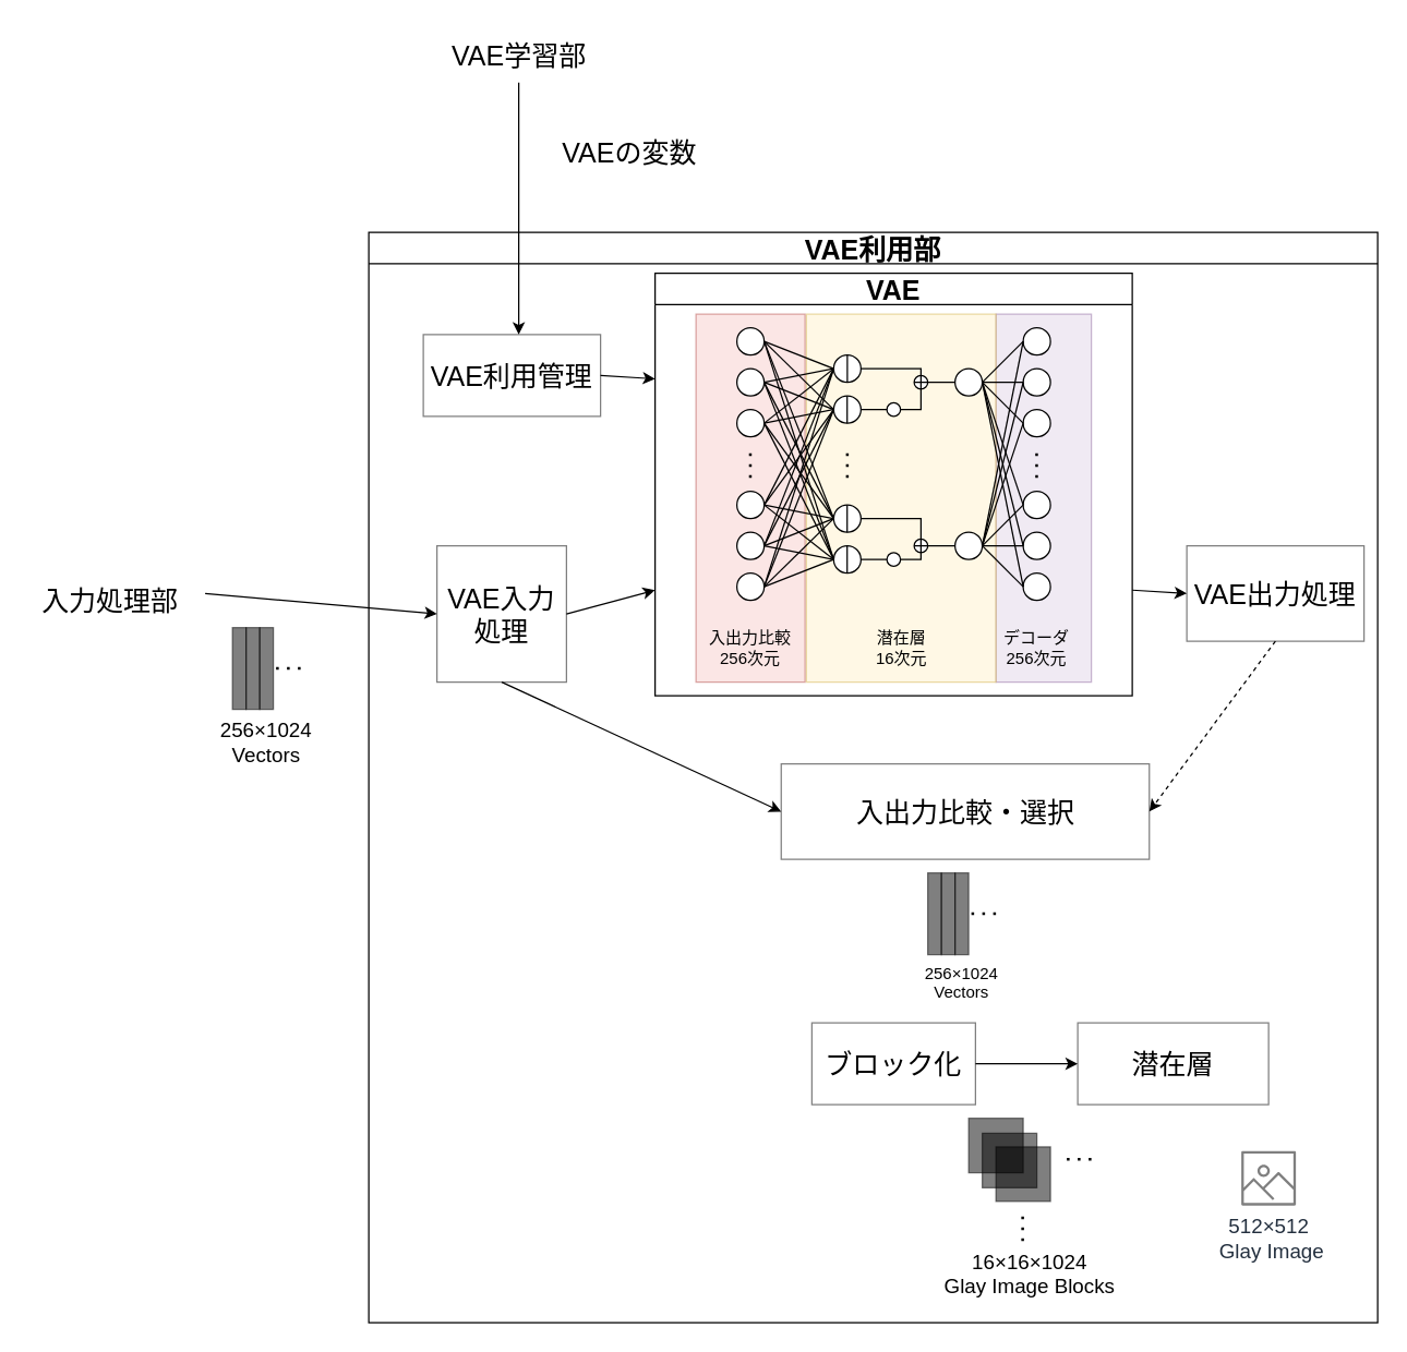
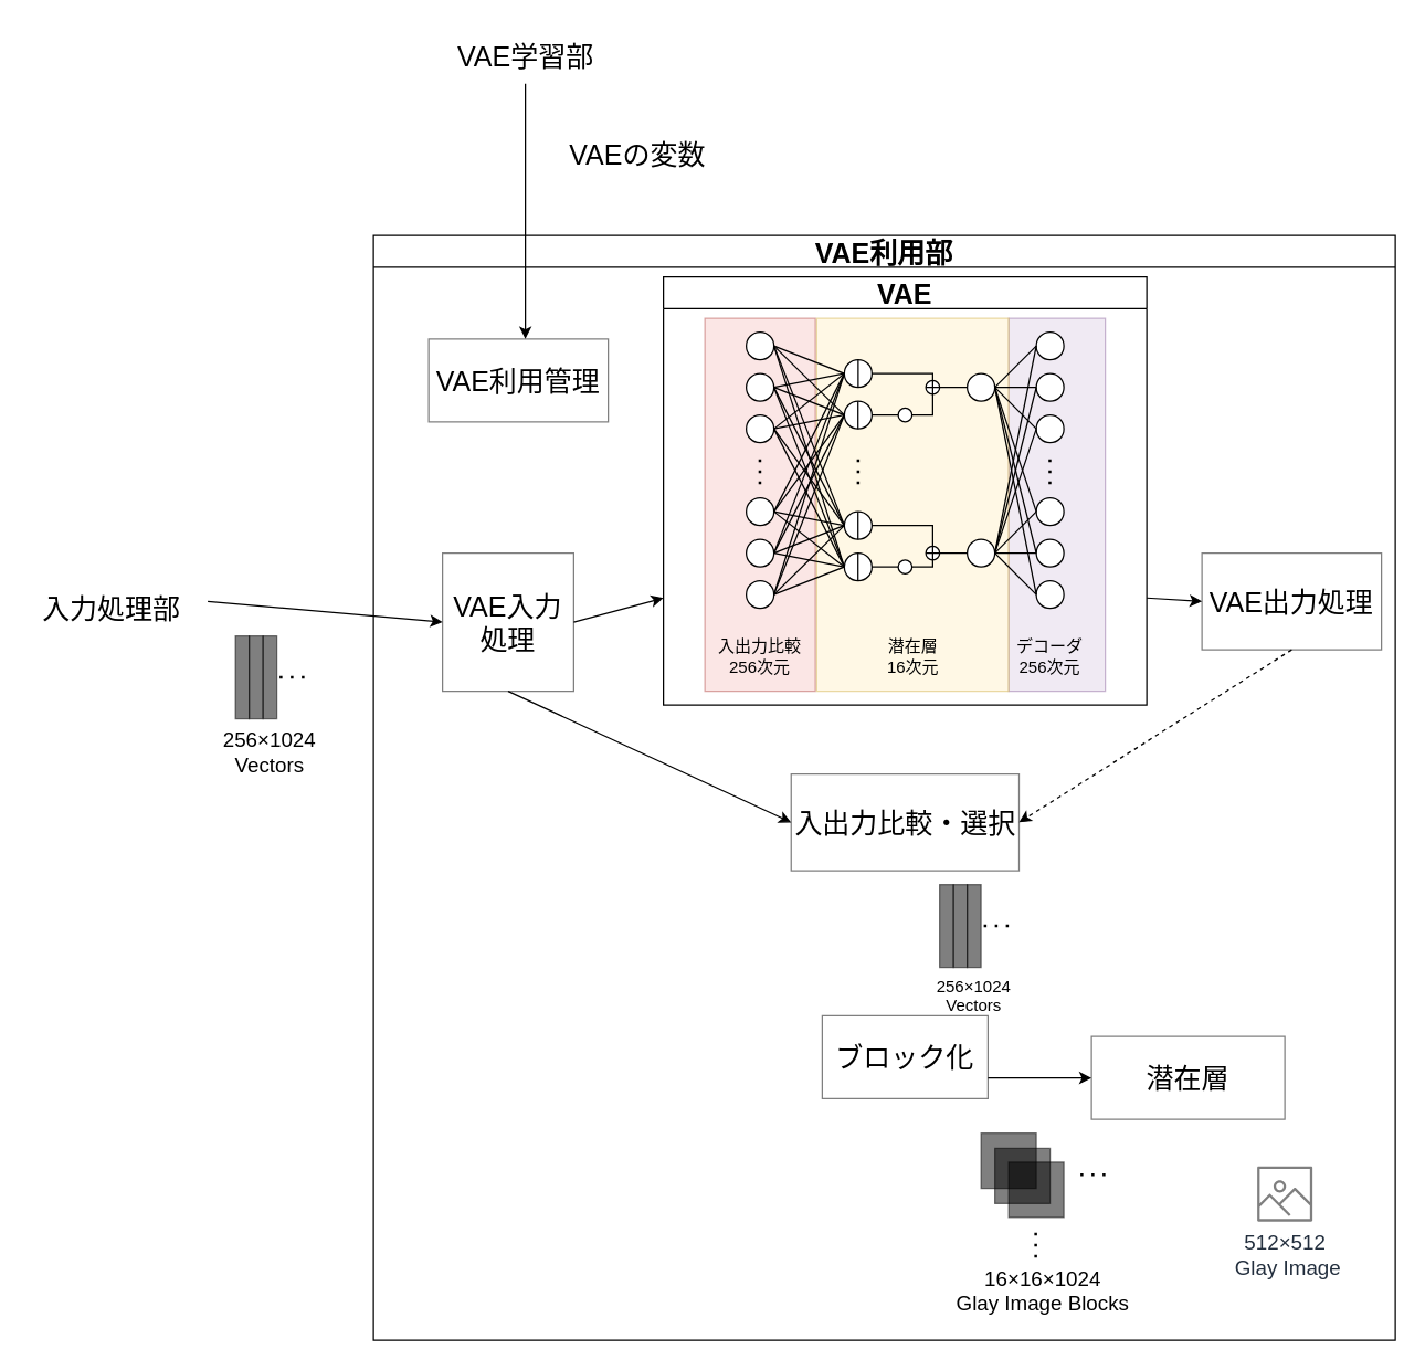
- <mxCell id="90" style="edgeStyle=none;html=1;exitX=1;exitY=0.5;exitDx=0;exitDy=0;entryX=0;entryY=0.25;entryDx=0;entryDy=0;startArrow=none;startFill=0;endArrow=classic;endFill=1;" parent="2" source="91" target="4" edge="1"><mxGeometry relative="1" as="geometry" /></mxCell>
- <mxCell id="94" value="&lt;font style=&quot;font-size: 20px;&quot;&gt;入出力比較・選択&lt;/font&gt;" style="rounded=0;whiteSpace=wrap;html=1;fillColor=none;gradientColor=none;opacity=50;" parent="2" vertex="1"><mxGeometry x="302.5" y="390" width="270" height="70" as="geometry" /></mxCell>
+ <mxCell id="94" value="&lt;font style=&quot;font-size: 20px;&quot;&gt;入出力比較・選択&lt;/font&gt;" style="rounded=0;whiteSpace=wrap;html=1;fillColor=none;gradientColor=none;opacity=50;" parent="2" vertex="1"><mxGeometry x="302.5" y="390" width="165" height="70" as="geometry" /></mxCell>
- <mxCell id="95" value="&lt;font style=&quot;font-size: 20px;&quot;&gt;ブロック化&lt;/font&gt;" style="rounded=0;whiteSpace=wrap;html=1;fillColor=none;gradientColor=none;opacity=50;" parent="2" vertex="1"><mxGeometry x="325" y="580" width="120" height="60" as="geometry" /></mxCell>
+ <mxCell id="95" value="&lt;font style=&quot;font-size: 20px;&quot;&gt;ブロック化&lt;/font&gt;" style="rounded=0;whiteSpace=wrap;html=1;fillColor=none;gradientColor=none;opacity=50;" parent="2" vertex="1"><mxGeometry x="325" y="565" width="120" height="60" as="geometry" /></mxCell>
